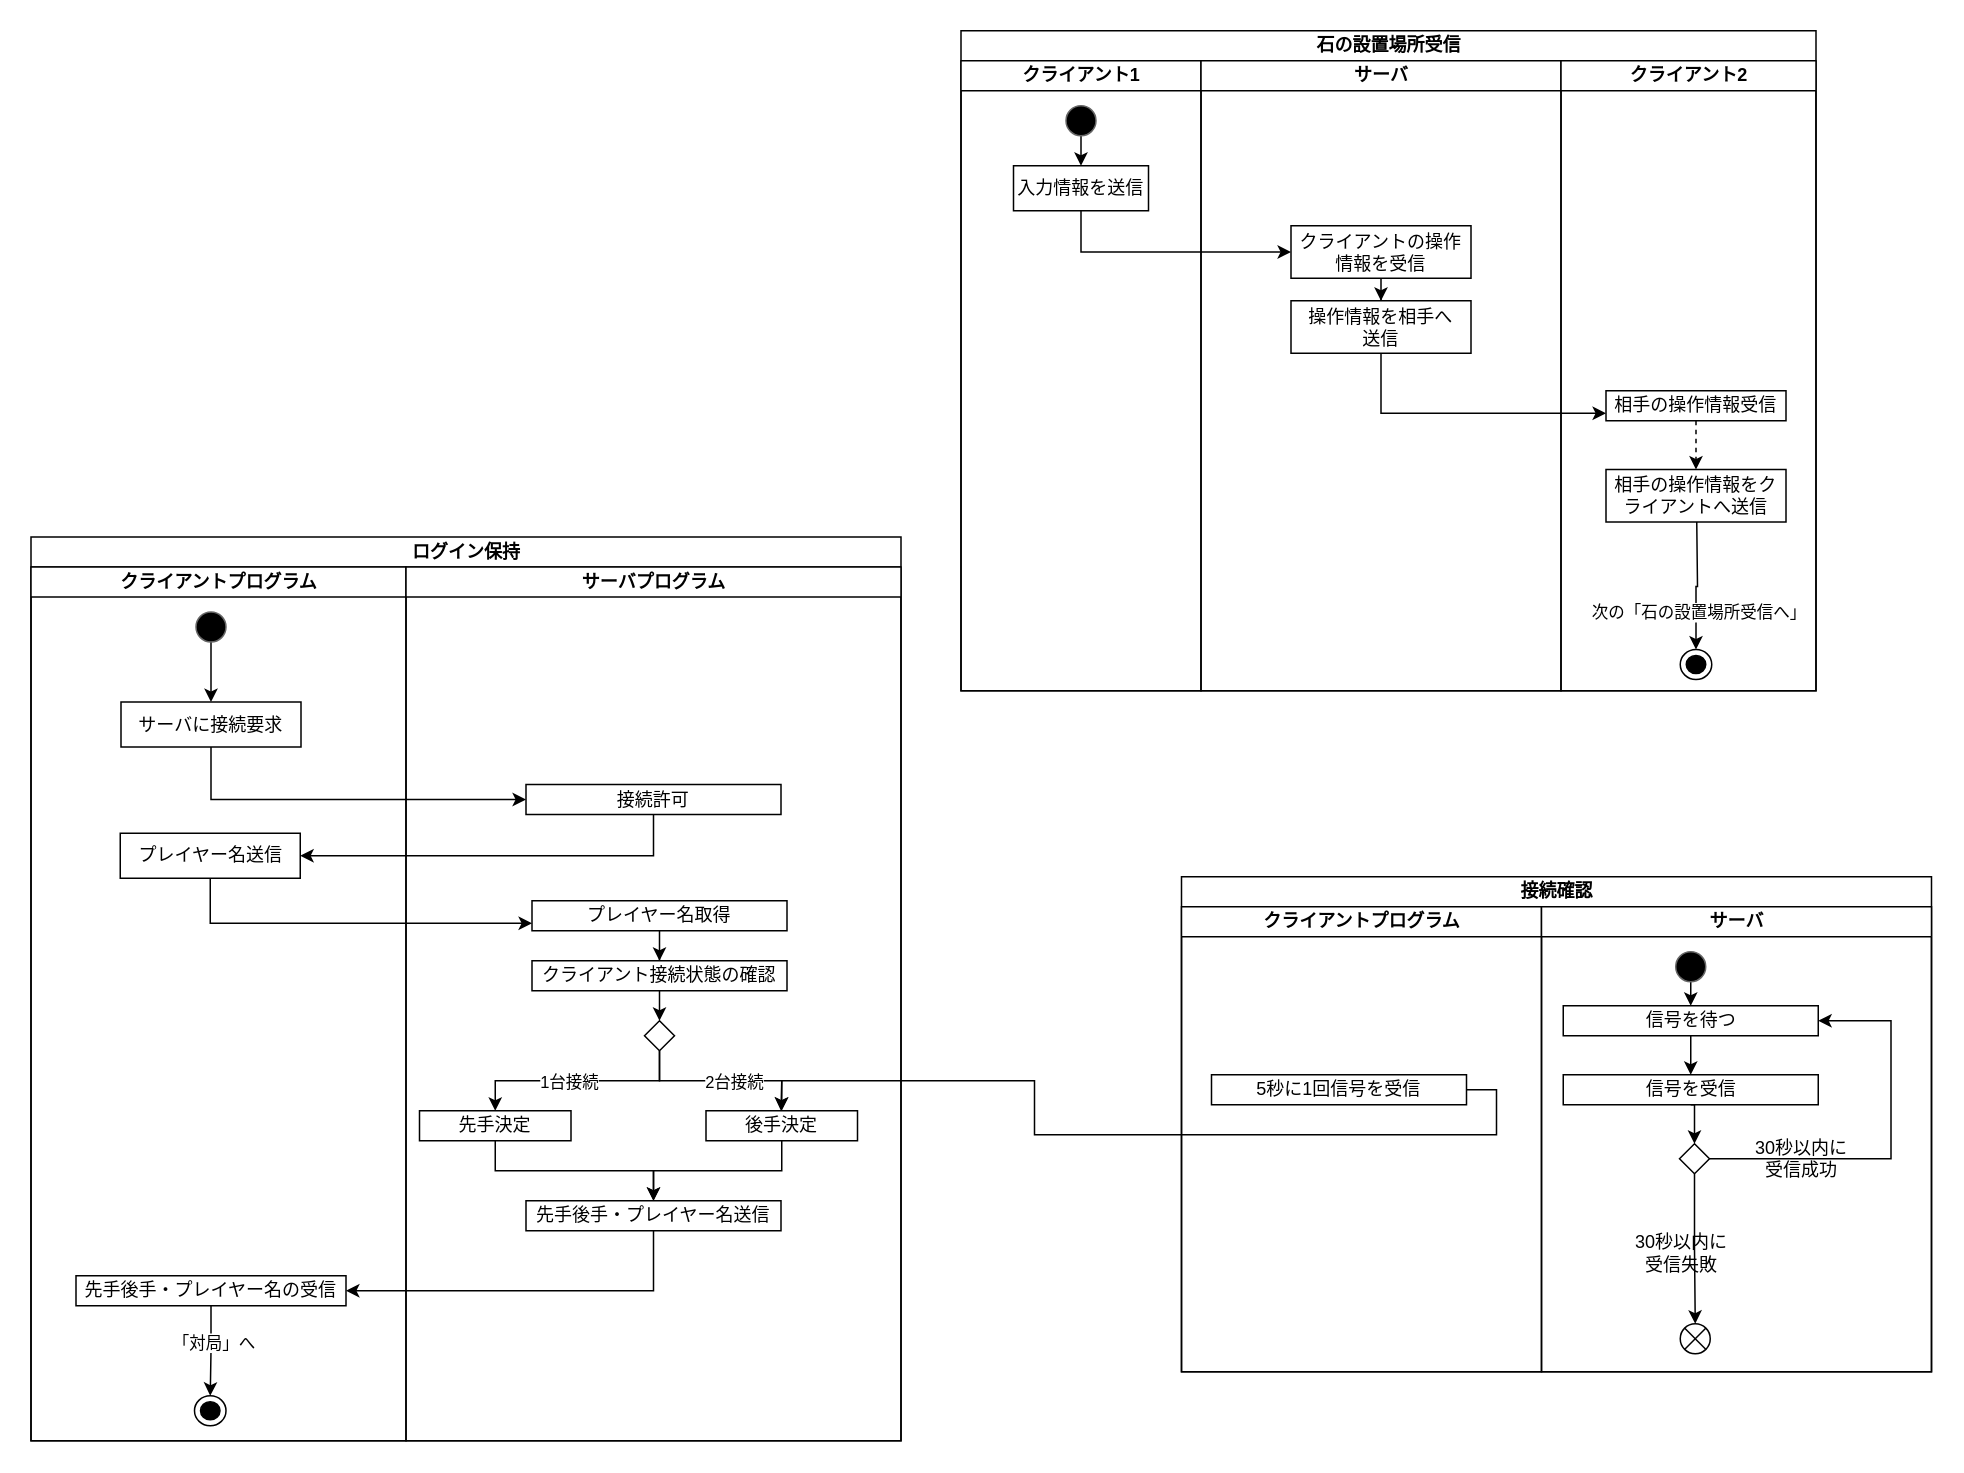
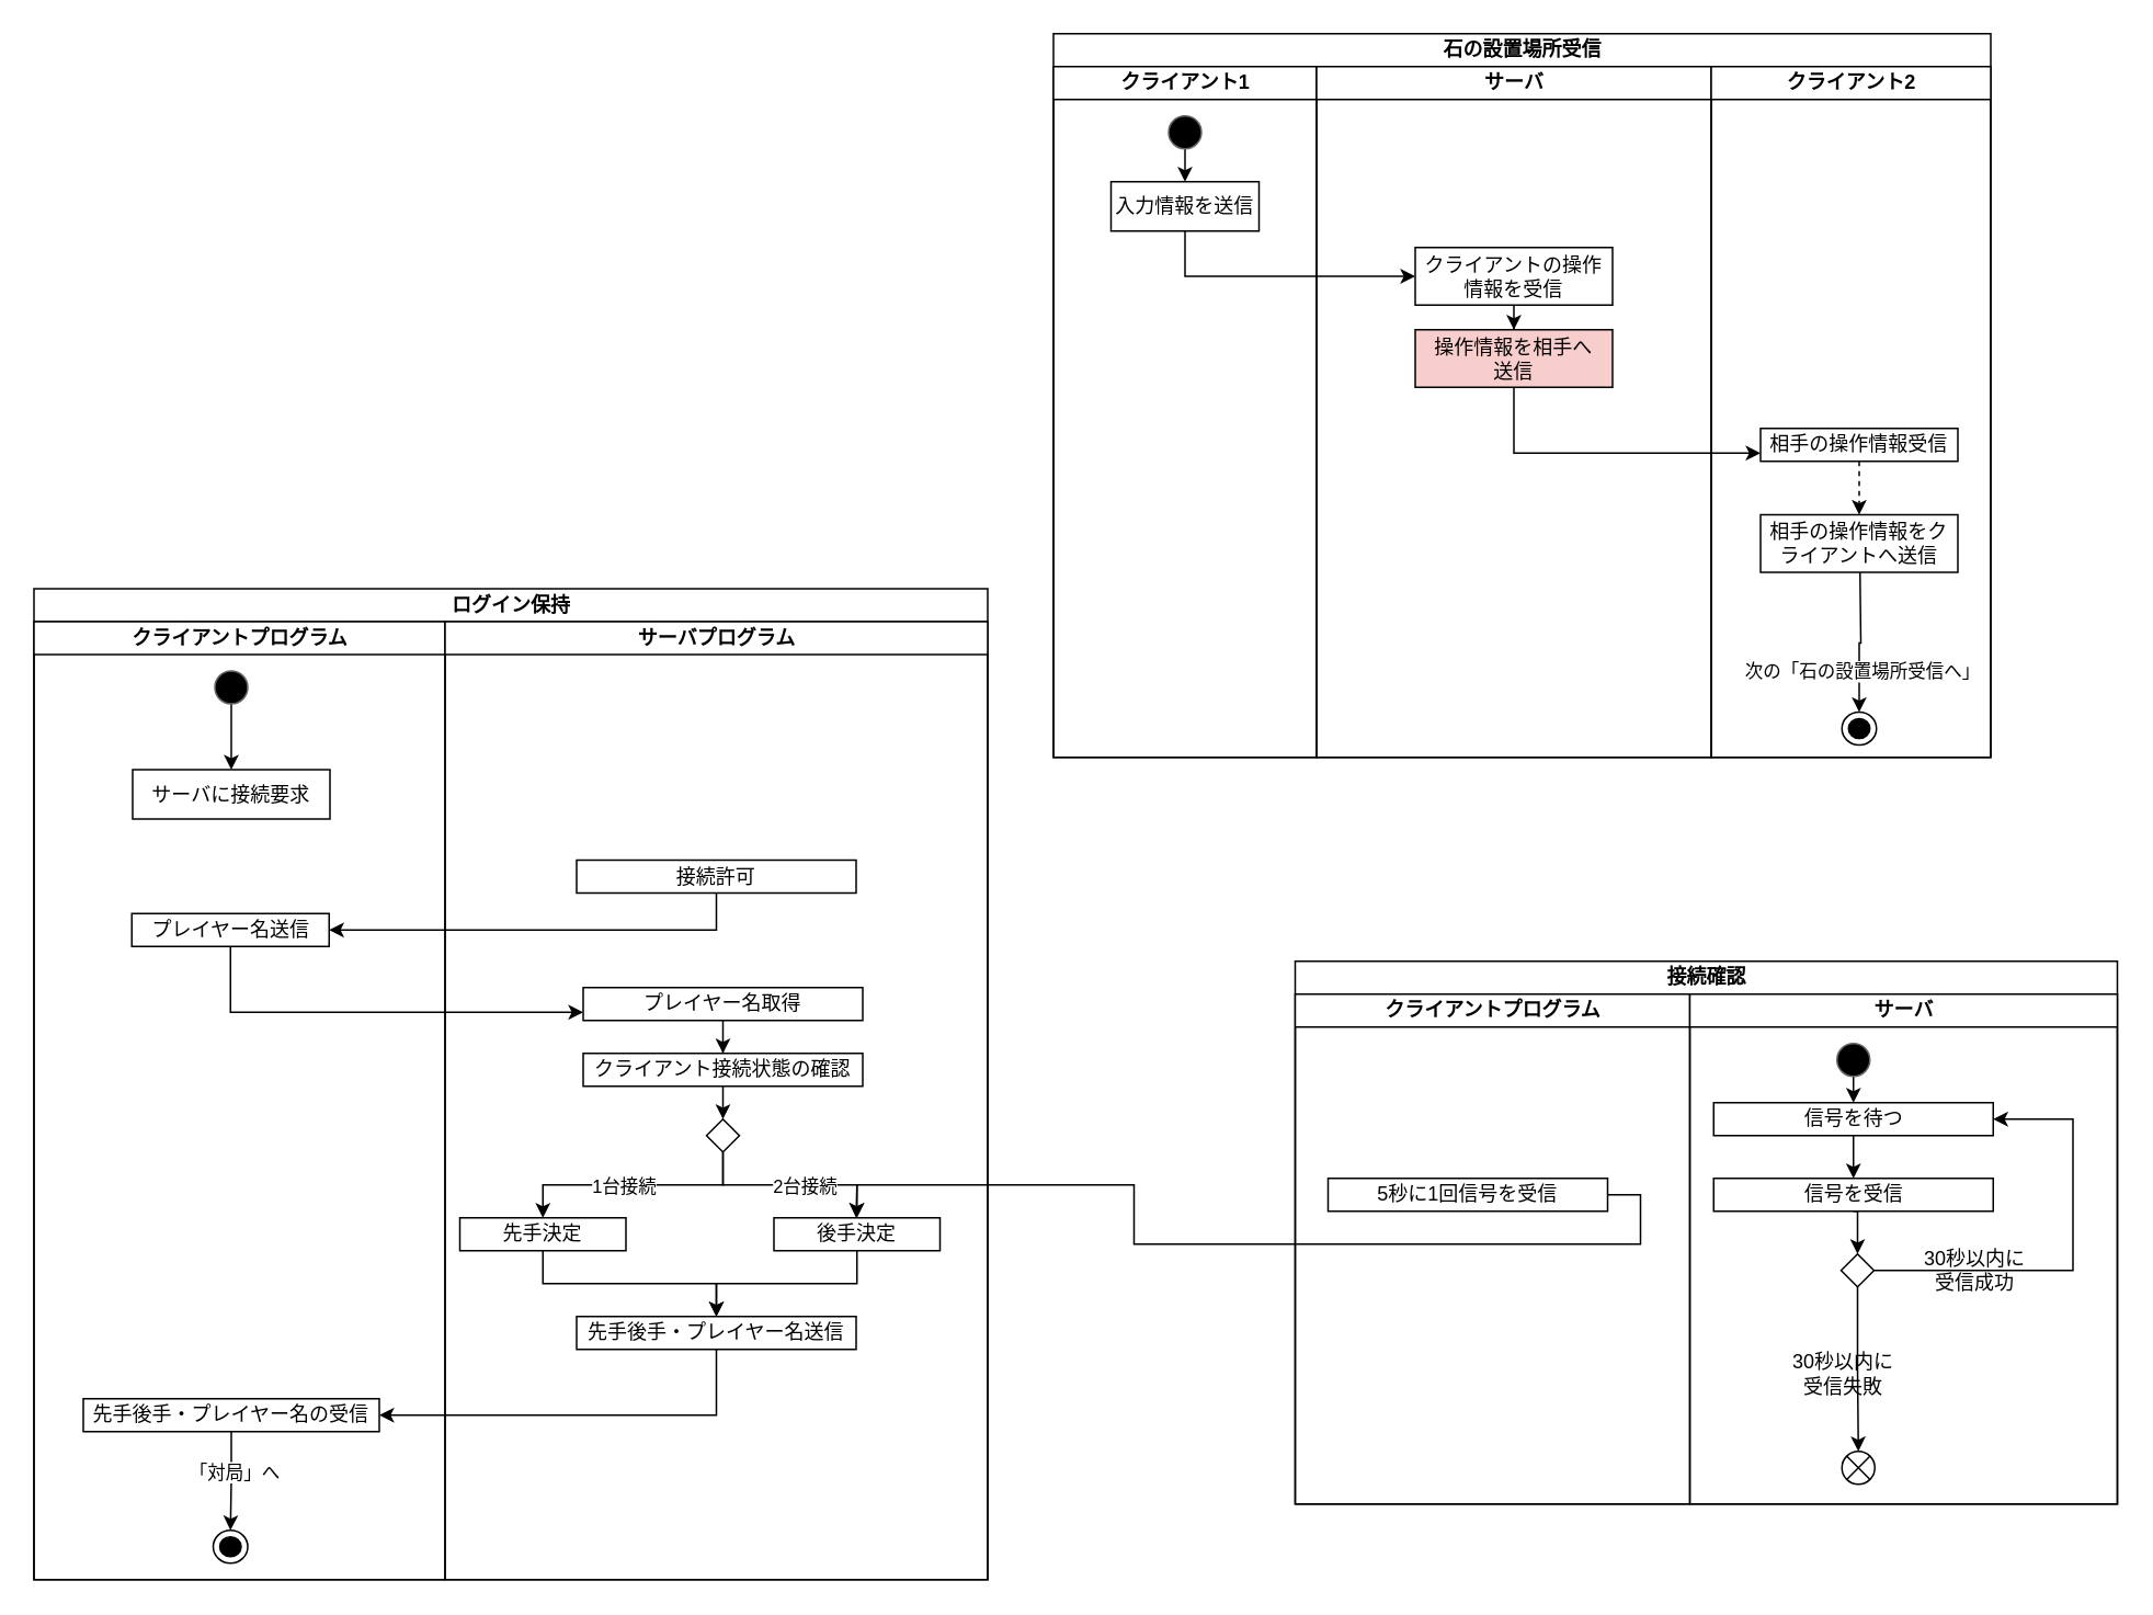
- <mxCell id="40" value="操作情報を相手へ&lt;br&gt;送信" style="rounded=0;whiteSpace=wrap;html=1;" parent="37" vertex="1"><mxGeometry x="60" y="160" width="120" height="35" as="geometry" /></mxCell>
+ <mxCell id="40" value="操作情報を相手へ&lt;br&gt;送信" style="rounded=0;whiteSpace=wrap;html=1;fillColor=#f8cecc;" parent="37" vertex="1"><mxGeometry x="60" y="160" width="120" height="35" as="geometry" /></mxCell>
- <mxCell id="28" style="edgeStyle=orthogonalEdgeStyle;rounded=0;orthogonalLoop=1;jettySize=auto;html=1;exitX=0.5;exitY=1;exitDx=0;exitDy=0;entryX=0;entryY=0.5;entryDx=0;entryDy=0;" parent="2" source="6" target="13" edge="1"><mxGeometry relative="1" as="geometry" /></mxCell>
- <mxCell id="11" value="&lt;div&gt;&lt;span style=&quot;background-color: transparent; color: light-dark(rgb(0, 0, 0), rgb(255, 255, 255));&quot;&gt;プレイヤー名送信&lt;/span&gt;&lt;/div&gt;" style="rounded=0;whiteSpace=wrap;html=1;" parent="3" vertex="1"><mxGeometry x="59.5" y="177.5" width="120" height="30" as="geometry" /></mxCell>
+ <mxCell id="11" value="&lt;div&gt;&lt;span style=&quot;background-color: transparent; color: light-dark(rgb(0, 0, 0), rgb(255, 255, 255));&quot;&gt;プレイヤー名送信&lt;/span&gt;&lt;/div&gt;" style="rounded=0;whiteSpace=wrap;html=1;" parent="3" vertex="1"><mxGeometry x="59.5" y="177.5" width="120" height="20" as="geometry" /></mxCell>
